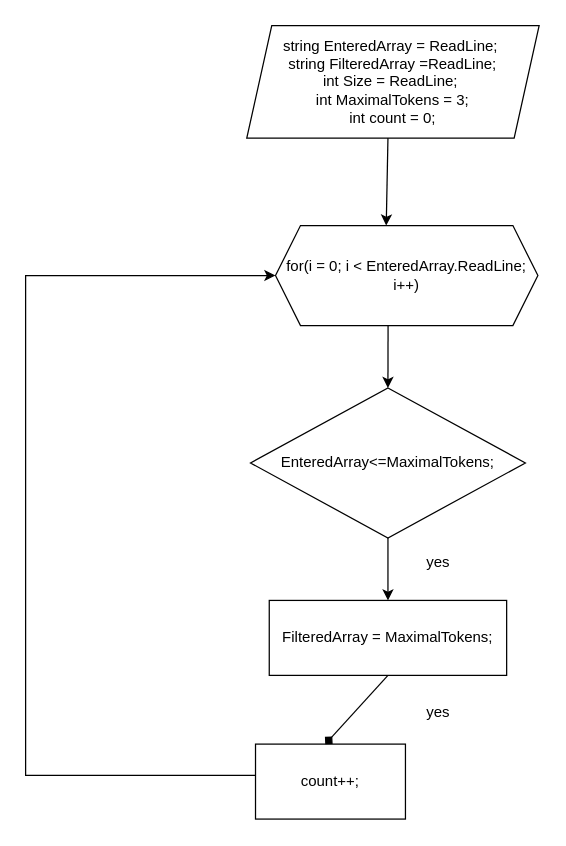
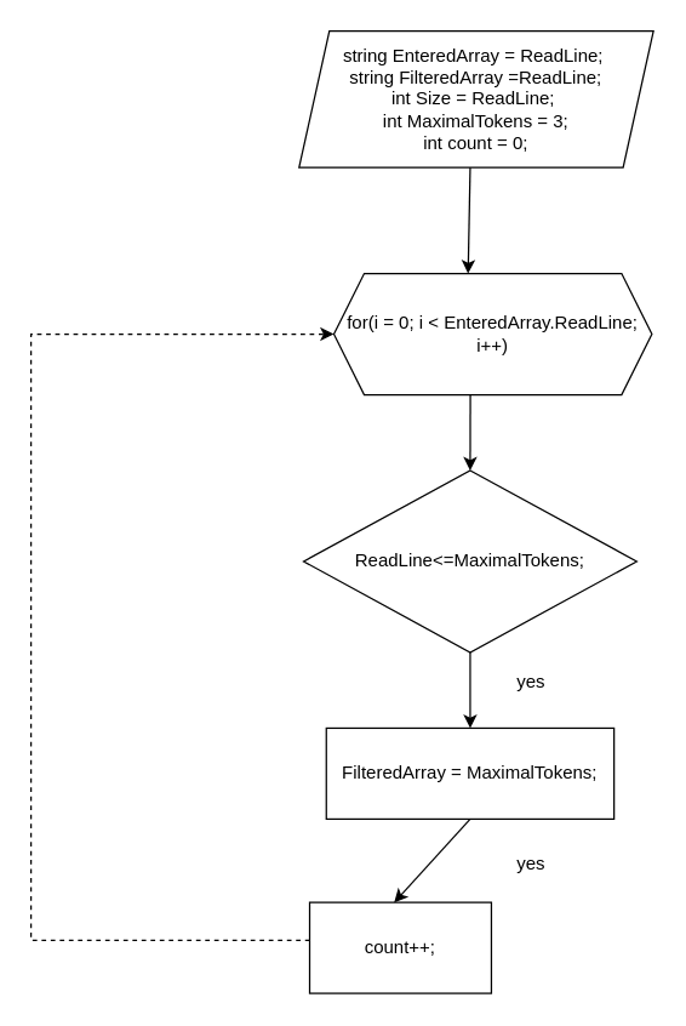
- <mxCell id="3" value="EnteredArray&amp;lt;=MaximalTokens;" style="rhombus;whiteSpace=wrap;html=1;" vertex="1" parent="1"><mxGeometry x="200" y="310" width="220" height="120" as="geometry" /></mxCell>
+ <mxCell id="3" value="ReadLine&amp;lt;=MaximalTokens;" style="rhombus;whiteSpace=wrap;html=1;" vertex="1" parent="1"><mxGeometry x="200" y="310" width="220" height="120" as="geometry" /></mxCell>
- <mxCell id="5" style="edgeStyle=orthogonalEdgeStyle;rounded=0;orthogonalLoop=1;jettySize=auto;html=1;entryX=0;entryY=0.5;entryDx=0;entryDy=0;" edge="1" parent="1" source="6" target="10"><mxGeometry relative="1" as="geometry"><mxPoint x="190" y="230" as="targetPoint" /><Array as="points"><mxPoint x="20" y="620" /><mxPoint x="20" y="220" /></Array></mxGeometry></mxCell>
+ <mxCell id="5" style="edgeStyle=orthogonalEdgeStyle;rounded=0;orthogonalLoop=1;jettySize=auto;html=1;entryX=0;entryY=0.5;entryDx=0;entryDy=0;dashed=1;" edge="1" parent="1" source="6" target="10"><mxGeometry relative="1" as="geometry"><mxPoint x="190" y="230" as="targetPoint" /><Array as="points"><mxPoint x="20" y="620" /><mxPoint x="20" y="220" /></Array></mxGeometry></mxCell>
- <mxCell id="8" value="" style="endArrow=diamond;html=1;rounded=0;exitX=0.5;exitY=1;exitDx=0;exitDy=0;entryX=0.465;entryY=0.002;entryDx=0;entryDy=0;entryPerimeter=0;" edge="1" parent="1" source="4" target="6"><mxGeometry width="50" height="50" relative="1" as="geometry"><mxPoint x="310" y="600" as="sourcePoint" /><mxPoint x="360" y="550" as="targetPoint" /></mxGeometry></mxCell>
+ <mxCell id="8" value="" style="endArrow=classic;html=1;rounded=0;exitX=0.5;exitY=1;exitDx=0;exitDy=0;entryX=0.465;entryY=0.002;entryDx=0;entryDy=0;entryPerimeter=0;" edge="1" parent="1" source="4" target="6"><mxGeometry width="50" height="50" relative="1" as="geometry"><mxPoint x="310" y="600" as="sourcePoint" /><mxPoint x="360" y="550" as="targetPoint" /></mxGeometry></mxCell>
